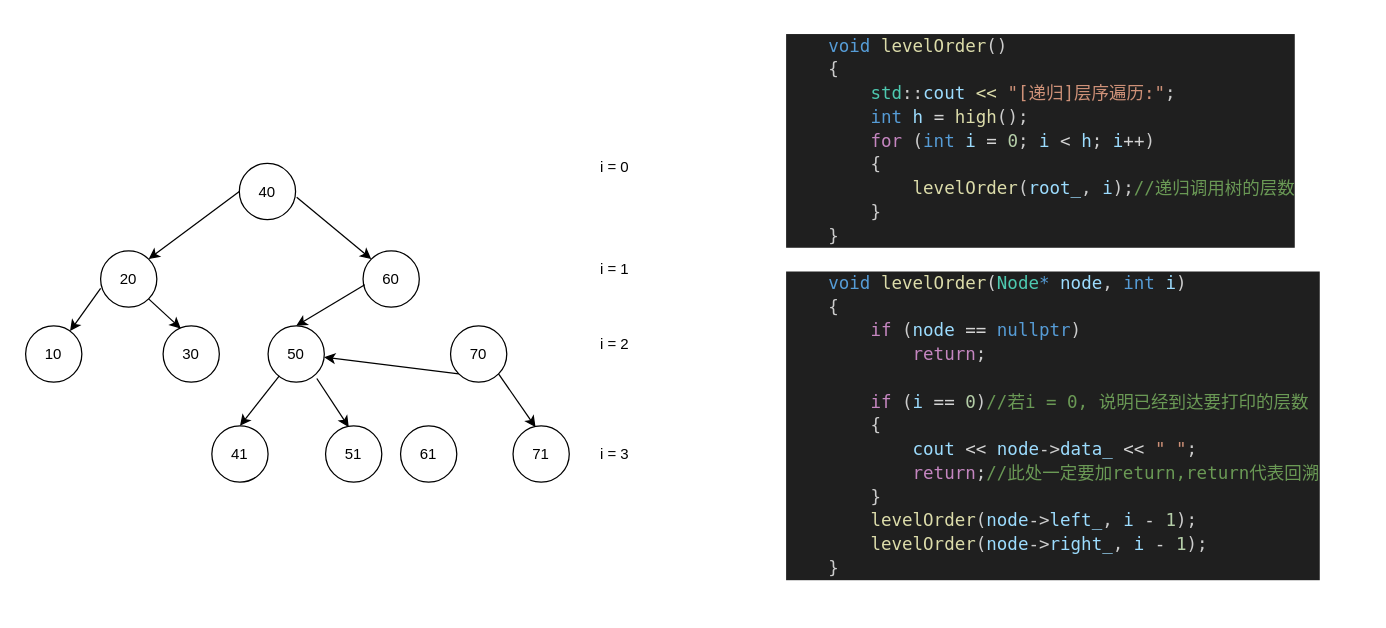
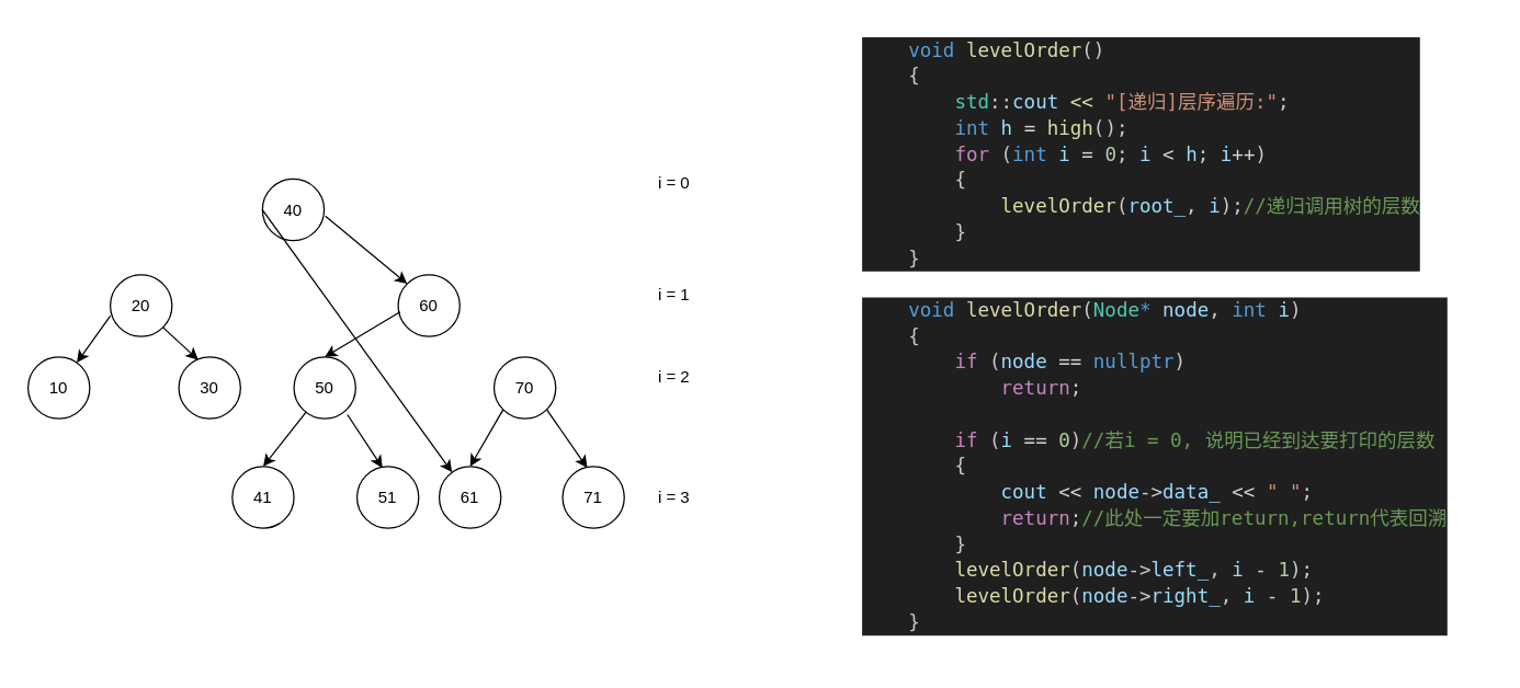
- <mxCell id="13" value="" style="endArrow=classic;html=1;rounded=0;entryX=1;entryY=0;entryDx=0;entryDy=0;exitX=0;exitY=0.5;exitDx=0;exitDy=0;" edge="1" parent="1" source="2" target="3"><mxGeometry width="50" height="50" relative="1" as="geometry"><mxPoint x="190" y="160" as="sourcePoint" /><mxPoint x="140" y="140" as="targetPoint" /></mxGeometry></mxCell>
+ <mxCell id="13" value="" style="endArrow=classic;html=1;rounded=0;exitX=0;exitY=0.5;exitDx=0;exitDy=0;" edge="1" parent="1" source="2" target="11"><mxGeometry width="50" height="50" relative="1" as="geometry"><mxPoint x="190" y="160" as="sourcePoint" /><mxPoint x="140" y="140" as="targetPoint" /></mxGeometry></mxCell>
- <mxCell id="20" value="" style="endArrow=classic;html=1;rounded=0;exitX=0;exitY=1;exitDx=0;exitDy=0;" edge="1" parent="1" source="8" target="7"><mxGeometry width="50" height="50" relative="1" as="geometry"><mxPoint x="360" y="290" as="sourcePoint" /><mxPoint x="329" y="330" as="targetPoint" /></mxGeometry></mxCell>
+ <mxCell id="20" value="" style="endArrow=classic;html=1;rounded=0;entryX=0.5;entryY=0;entryDx=0;entryDy=0;exitX=0;exitY=1;exitDx=0;exitDy=0;" edge="1" parent="1" source="8" target="11"><mxGeometry width="50" height="50" relative="1" as="geometry"><mxPoint x="360" y="290" as="sourcePoint" /><mxPoint x="329" y="330" as="targetPoint" /></mxGeometry></mxCell>
